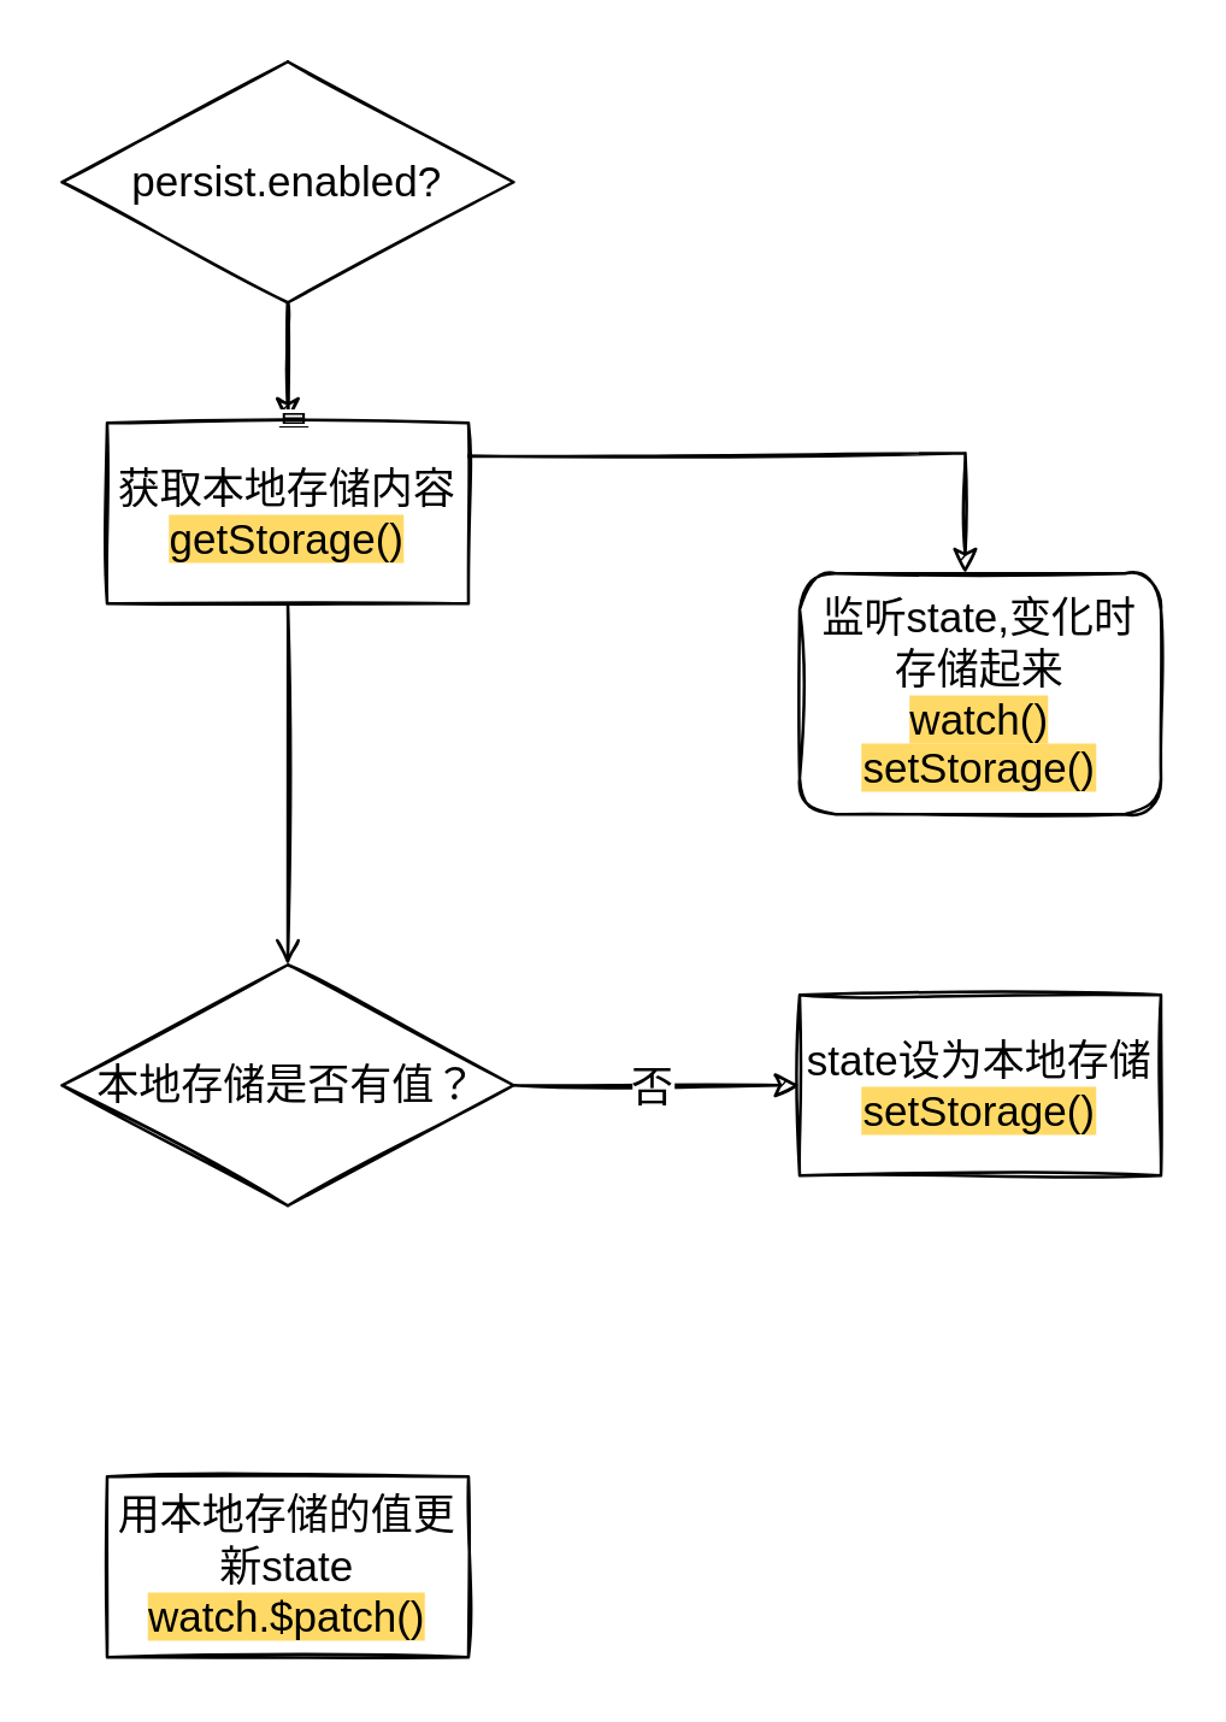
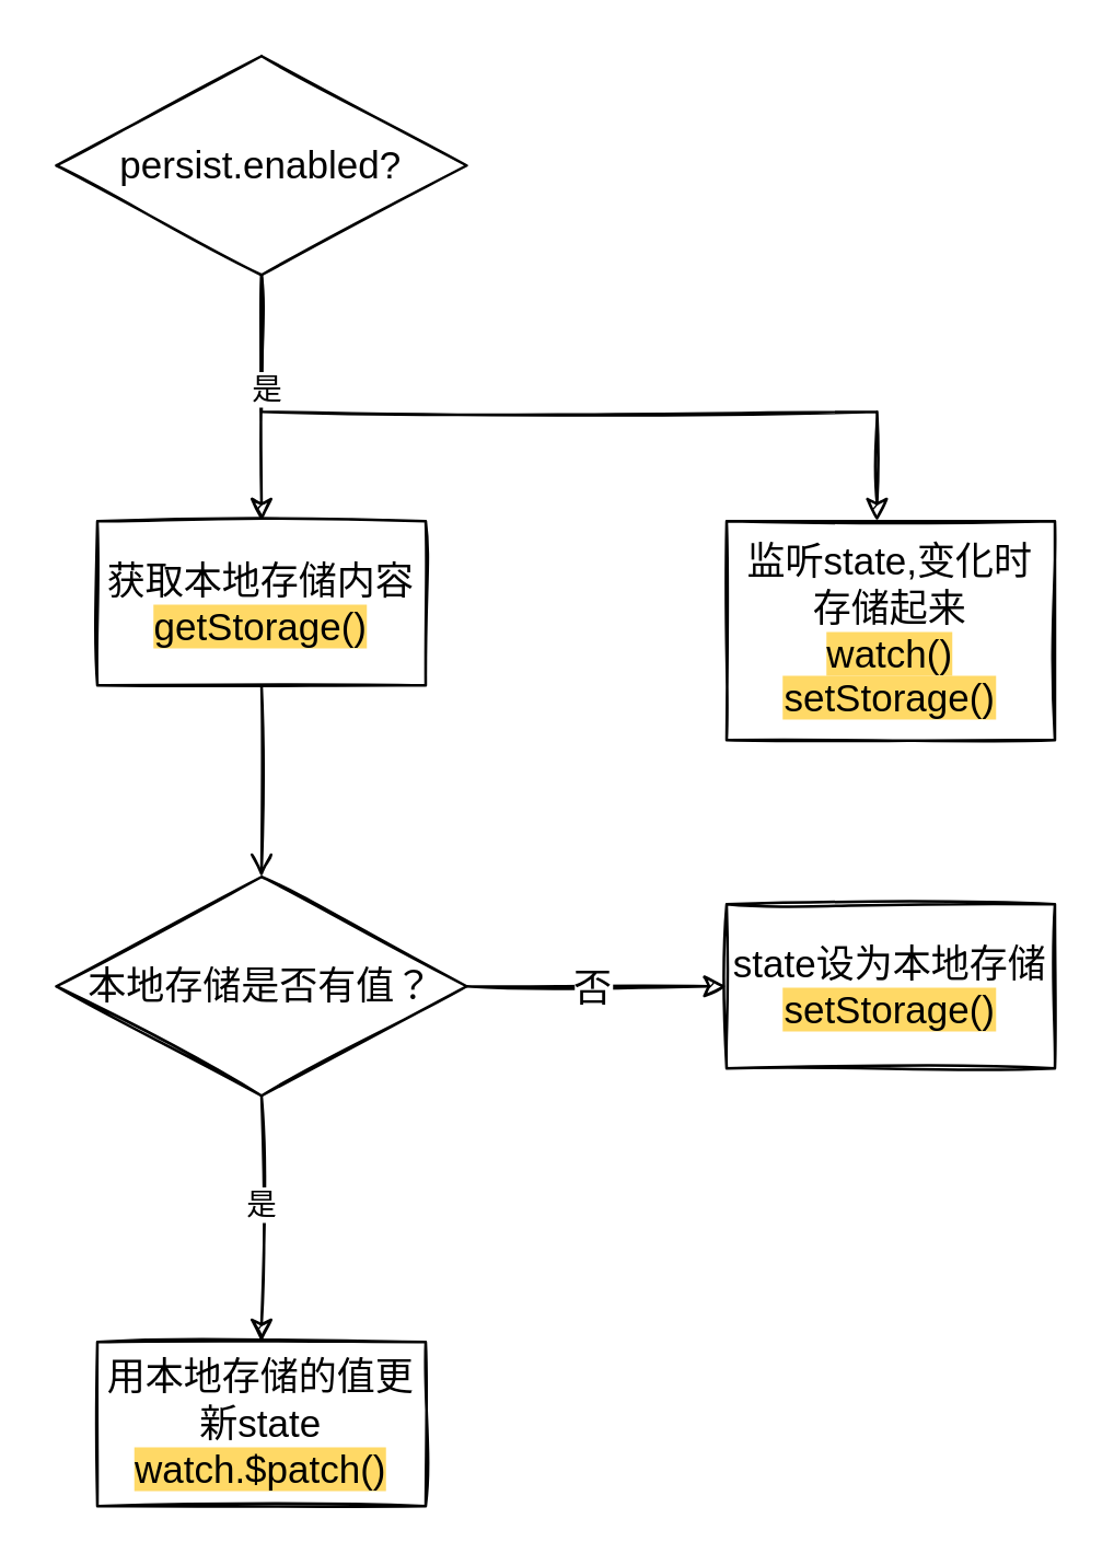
- <mxCell id="7" value="&lt;font style=&quot;font-size: 14px;&quot;&gt;获取本地存储内容&lt;br&gt;&lt;span style=&quot;background-color: rgb(255, 217, 102);&quot;&gt;getStorage()&lt;/span&gt;&lt;/font&gt;" style="whiteSpace=wrap;html=1;sketch=1;shadow=0;" vertex="1" parent="1"><mxGeometry x="35" y="140" width="120" height="60" as="geometry" /></mxCell>
+ <mxCell id="7" value="&lt;font style=&quot;font-size: 14px;&quot;&gt;获取本地存储内容&lt;br&gt;&lt;span style=&quot;background-color: rgb(255, 217, 102);&quot;&gt;getStorage()&lt;/span&gt;&lt;/font&gt;" style="whiteSpace=wrap;html=1;sketch=1;shadow=0;" vertex="1" parent="1"><mxGeometry x="35" y="190" width="120" height="60" as="geometry" /></mxCell>
- <mxCell id="8" value="&lt;font style=&quot;font-size: 14px;&quot;&gt;监听state,变化时存储起来&lt;br&gt;&lt;span style=&quot;background-color: rgb(255, 217, 102);&quot;&gt;watch()&lt;/span&gt;&lt;br&gt;&lt;span style=&quot;background-color: rgb(255, 217, 102);&quot;&gt;setStorage()&lt;/span&gt;&lt;br&gt;&lt;/font&gt;" style="whiteSpace=wrap;html=1;sketch=1;rounded=1;" vertex="1" parent="1"><mxGeometry x="265" y="190" width="120" height="80" as="geometry" /></mxCell>
+ <mxCell id="8" value="&lt;font style=&quot;font-size: 14px;&quot;&gt;监听state,变化时存储起来&lt;br&gt;&lt;span style=&quot;background-color: rgb(255, 217, 102);&quot;&gt;watch()&lt;/span&gt;&lt;br&gt;&lt;span style=&quot;background-color: rgb(255, 217, 102);&quot;&gt;setStorage()&lt;/span&gt;&lt;br&gt;&lt;/font&gt;" style="whiteSpace=wrap;html=1;sketch=1;" vertex="1" parent="1"><mxGeometry x="265" y="190" width="120" height="80" as="geometry" /></mxCell>
+ <mxCell id="9" value="" style="edgeStyle=orthogonalEdgeStyle;rounded=0;sketch=1;orthogonalLoop=1;jettySize=auto;html=1;" edge="1" parent="1" source="13" target="14"><mxGeometry relative="1" as="geometry" /></mxCell>
+ <mxCell id="10" value="是" style="edgeLabel;html=1;align=center;verticalAlign=middle;resizable=0;points=[];" vertex="1" connectable="0" parent="9"><mxGeometry x="-0.137" y="-1" relative="1" as="geometry"><mxPoint as="offset" /></mxGeometry></mxCell>
